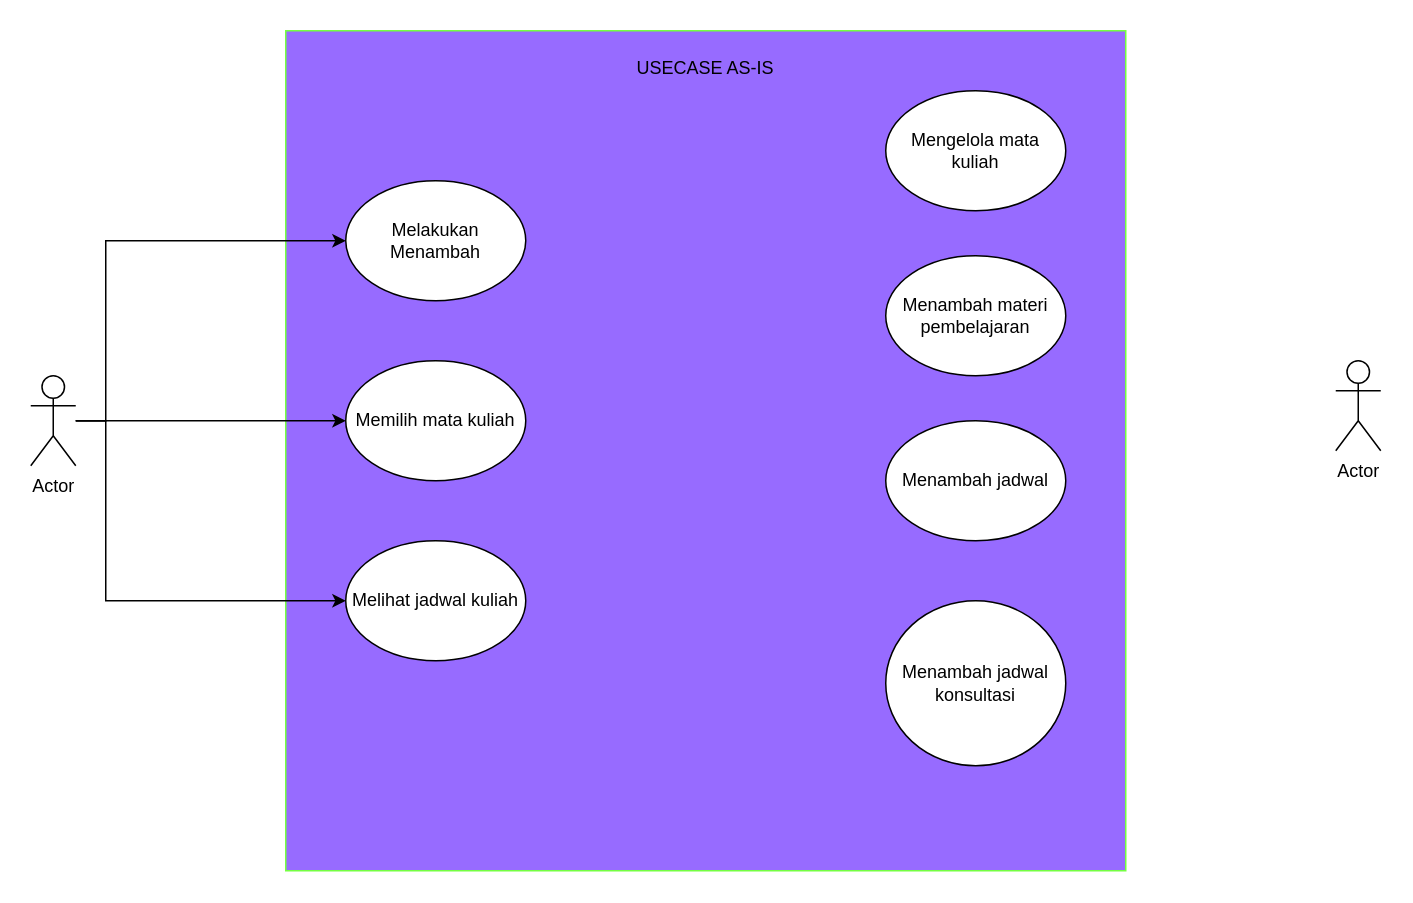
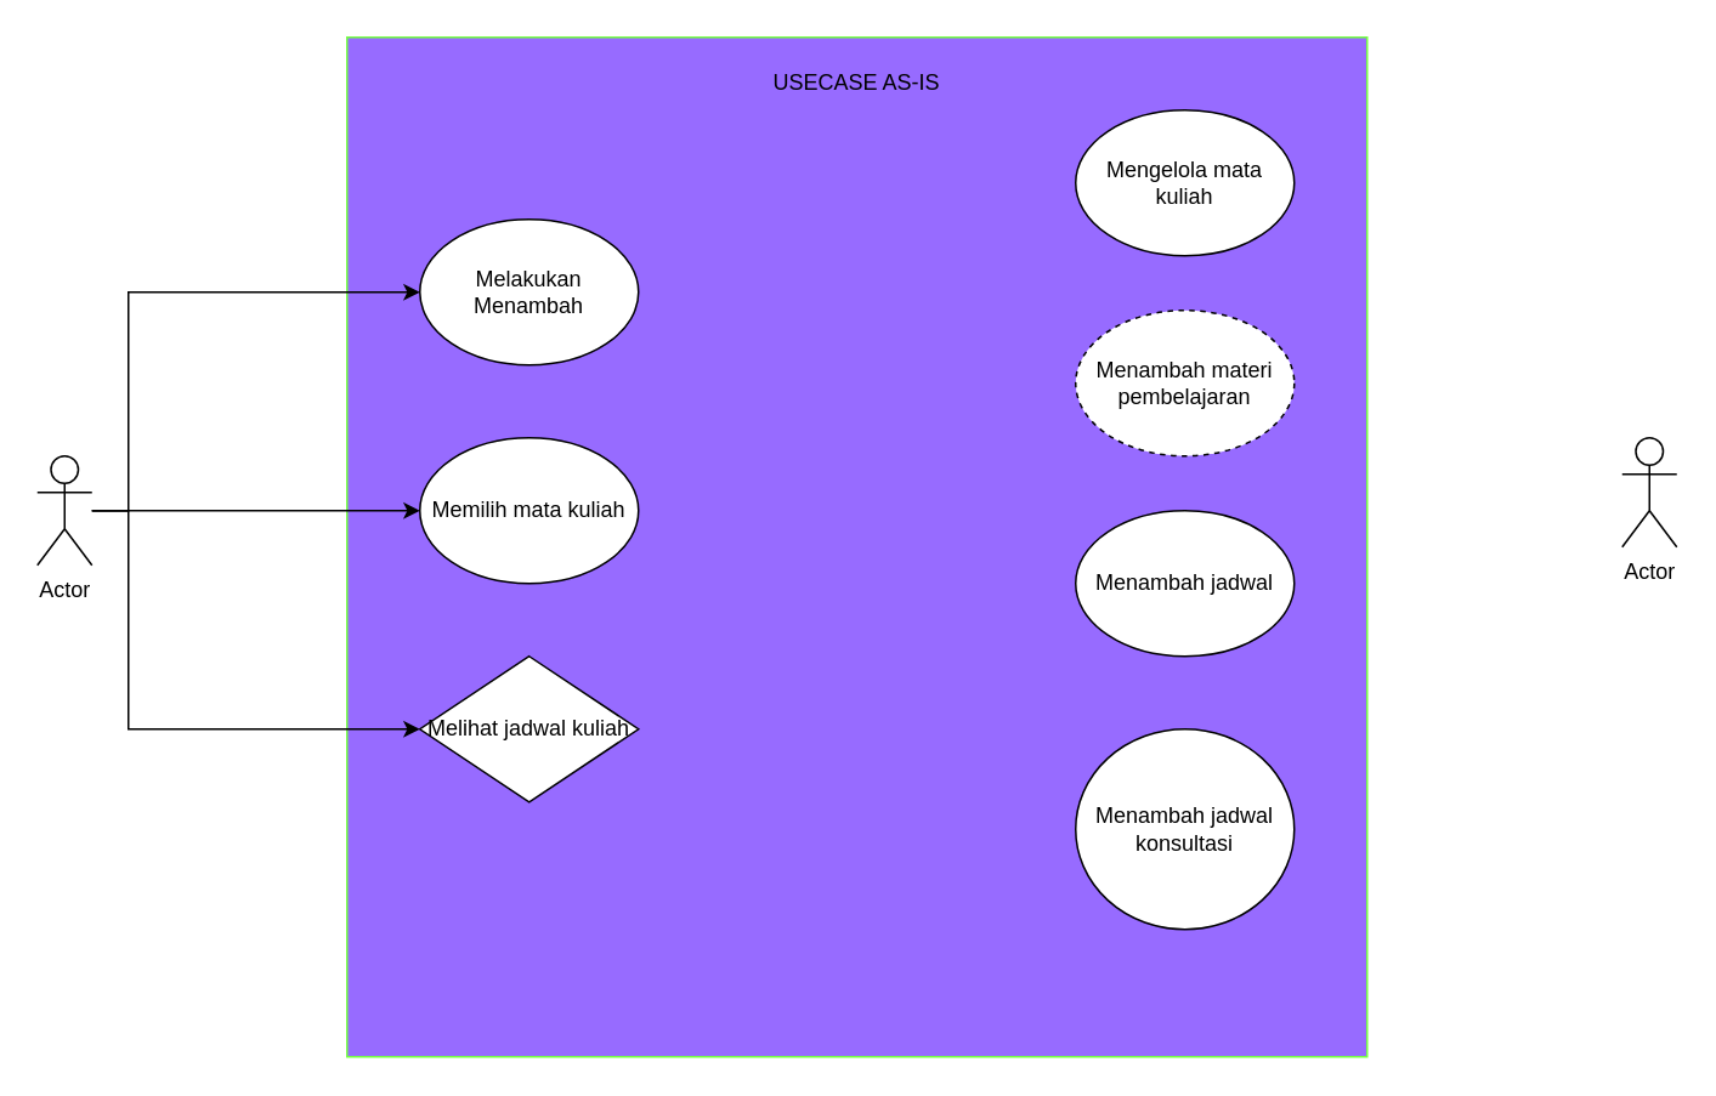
- <mxCell id="13" value="Menambah materi pembelajaran" style="ellipse;whiteSpace=wrap;html=1;" vertex="1" parent="1"><mxGeometry x="590" y="170" width="120" height="80" as="geometry" /></mxCell>
+ <mxCell id="13" value="Menambah materi pembelajaran" style="ellipse;whiteSpace=wrap;html=1;dashed=1;" vertex="1" parent="1"><mxGeometry x="590" y="170" width="120" height="80" as="geometry" /></mxCell>
- <mxCell id="10" value="Melihat jadwal kuliah" style="ellipse;whiteSpace=wrap;html=1;" vertex="1" parent="1"><mxGeometry x="230" y="360" width="120" height="80" as="geometry" /></mxCell>
+ <mxCell id="10" value="Melihat jadwal kuliah" style="rhombus;whiteSpace=wrap;html=1;" vertex="1" parent="1"><mxGeometry x="230" y="360" width="120" height="80" as="geometry" /></mxCell>
